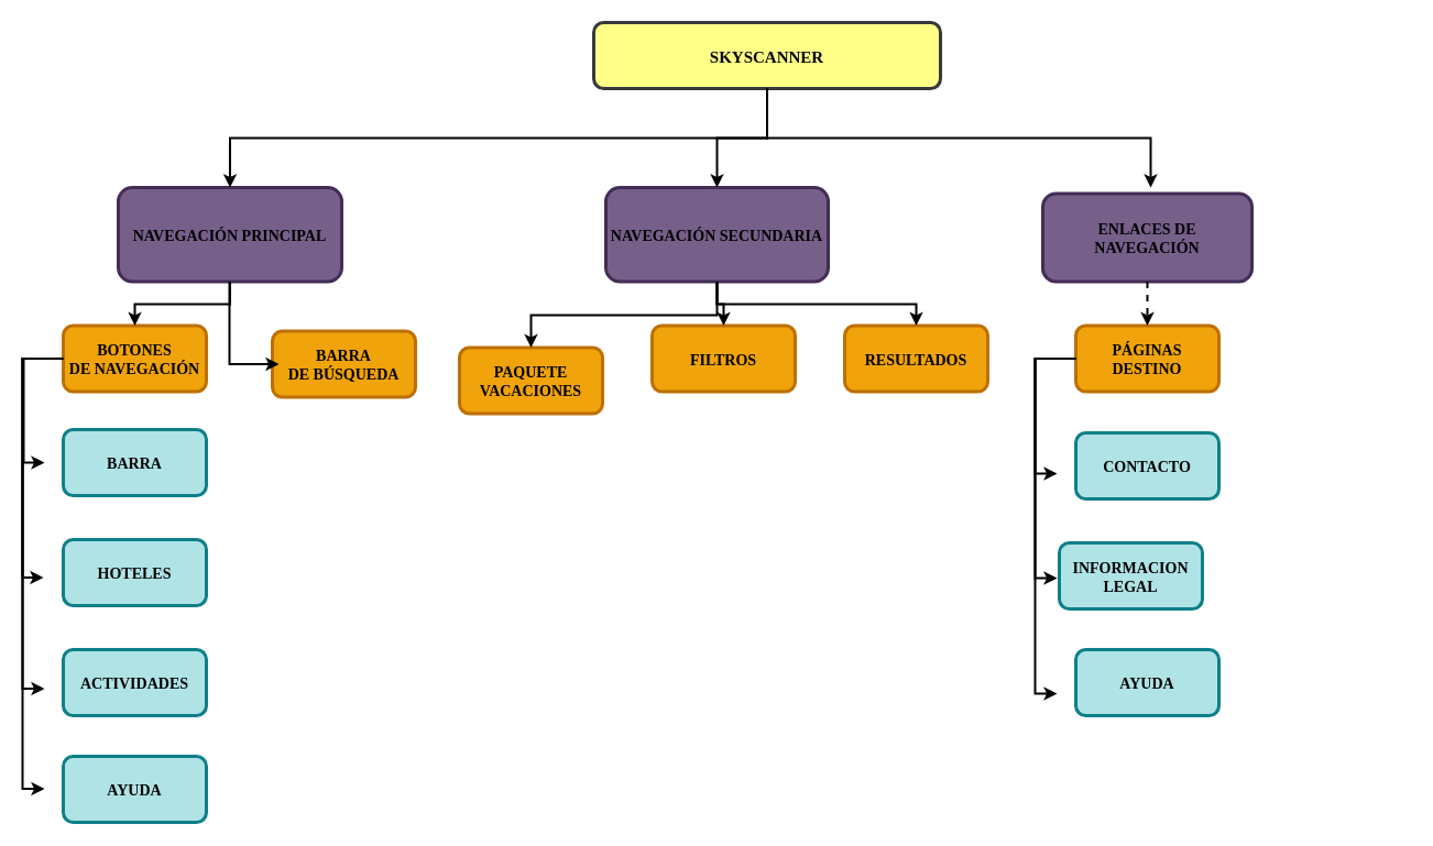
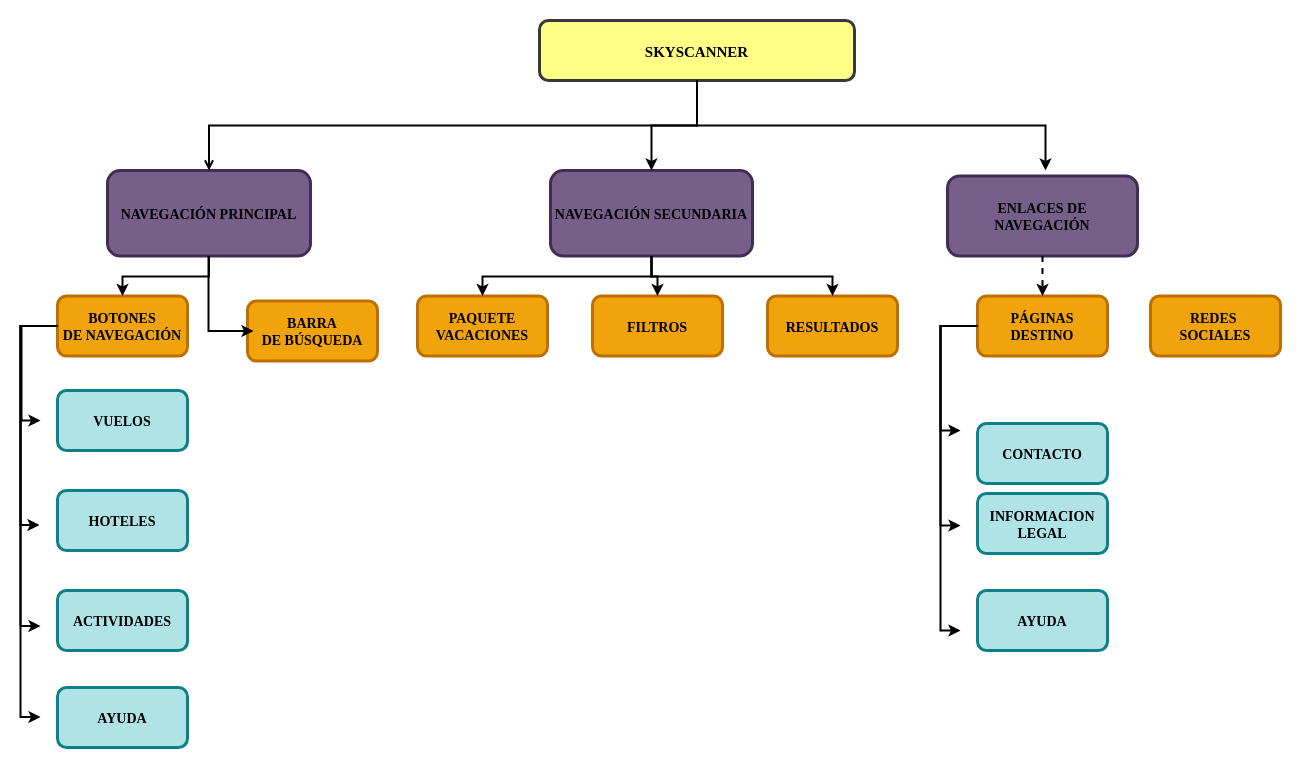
- <mxCell id="16" value="" style="edgeStyle=elbowEdgeStyle;elbow=vertical;strokeWidth=2;rounded=0" parent="1" source="3" target="7" edge="1"><mxGeometry x="-23" y="135.5" width="100" height="100" as="geometry"><mxPoint x="-23" y="75.5" as="sourcePoint" /><mxPoint x="77" y="-24.5" as="targetPoint" /></mxGeometry></mxCell>
+ <mxCell id="16" value="" style="edgeStyle=elbowEdgeStyle;elbow=vertical;strokeWidth=2;rounded=0;endArrow=open;" parent="1" source="3" target="7" edge="1"><mxGeometry x="-23" y="135.5" width="100" height="100" as="geometry"><mxPoint x="-23" y="75.5" as="sourcePoint" /><mxPoint x="77" y="-24.5" as="targetPoint" /></mxGeometry></mxCell>
+ <mxCell id="14" value="REDES &#10;SOCIALES" style="rounded=1;fillColor=#f0a30a;strokeColor=#BD7000;fontColor=#000000;fontStyle=1;fontFamily=Tahoma;fontSize=14;labelBorderColor=none;labelBackgroundColor=none;strokeWidth=3;" parent="1" vertex="1"><mxGeometry x="1150" y="295.5" width="130" height="60" as="geometry" /></mxCell>
- <mxCell id="10" value="PAQUETE &#10;VACACIONES" style="rounded=1;fillColor=#f0a30a;strokeColor=#BD7000;fontColor=#000000;fontStyle=1;fontFamily=Tahoma;fontSize=14;labelBorderColor=none;labelBackgroundColor=none;strokeWidth=3;" parent="1" vertex="1"><mxGeometry x="417" y="315.5" width="130" height="60" as="geometry" /></mxCell>
+ <mxCell id="10" value="PAQUETE &#10;VACACIONES" style="rounded=1;fillColor=#f0a30a;strokeColor=#BD7000;fontColor=#000000;fontStyle=1;fontFamily=Tahoma;fontSize=14;labelBorderColor=none;labelBackgroundColor=none;strokeWidth=3;" parent="1" vertex="1"><mxGeometry x="417" y="295.5" width="130" height="60" as="geometry" /></mxCell>
- <mxCell id="23" value="BARRA" style="rounded=1;fillColor=#b0e3e6;strokeColor=#0e8088;fontStyle=1;fontFamily=Tahoma;fontSize=14;labelBorderColor=none;labelBackgroundColor=none;strokeWidth=3;" vertex="1" parent="1"><mxGeometry x="57" y="390" width="130" height="60" as="geometry" /></mxCell>
+ <mxCell id="23" value="VUELOS" style="rounded=1;fillColor=#b0e3e6;strokeColor=#0e8088;fontStyle=1;fontFamily=Tahoma;fontSize=14;labelBorderColor=none;labelBackgroundColor=none;strokeWidth=3;" vertex="1" parent="1"><mxGeometry x="57" y="390" width="130" height="60" as="geometry" /></mxCell>
- <mxCell id="32" value="CONTACTO" style="rounded=1;fillColor=#b0e3e6;strokeColor=#0e8088;fontStyle=1;fontFamily=Tahoma;fontSize=14;labelBorderColor=none;labelBackgroundColor=none;strokeWidth=3;" vertex="1" parent="1"><mxGeometry x="977" y="393" width="130" height="60" as="geometry" /></mxCell>
+ <mxCell id="32" value="CONTACTO" style="rounded=1;fillColor=#b0e3e6;strokeColor=#0e8088;fontStyle=1;fontFamily=Tahoma;fontSize=14;labelBorderColor=none;labelBackgroundColor=none;strokeWidth=3;" vertex="1" parent="1"><mxGeometry x="977" y="423" width="130" height="60" as="geometry" /></mxCell>
- <mxCell id="33" value="INFORMACION&#10;LEGAL" style="rounded=1;fillColor=#b0e3e6;strokeColor=#0e8088;fontStyle=1;fontFamily=Tahoma;fontSize=14;labelBorderColor=none;labelBackgroundColor=none;strokeWidth=3;" vertex="1" parent="1"><mxGeometry x="962" y="493" width="130" height="60" as="geometry" /></mxCell>
+ <mxCell id="33" value="INFORMACION&#10;LEGAL" style="rounded=1;fillColor=#b0e3e6;strokeColor=#0e8088;fontStyle=1;fontFamily=Tahoma;fontSize=14;labelBorderColor=none;labelBackgroundColor=none;strokeWidth=3;" vertex="1" parent="1"><mxGeometry x="977" y="493" width="130" height="60" as="geometry" /></mxCell>
